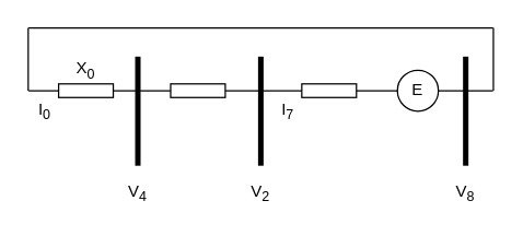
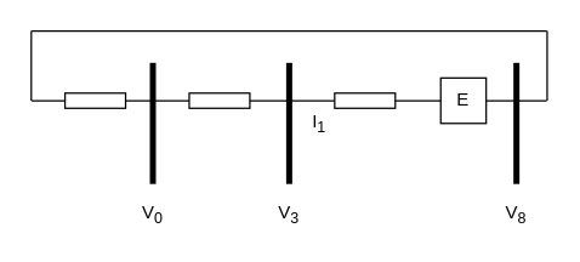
- <mxCell id="5" value="X&lt;sub&gt;0&lt;/sub&gt;" style="text;html=1;strokeColor=none;fillColor=none;align=center;verticalAlign=middle;whiteSpace=wrap;rounded=0;" parent="1" vertex="1"><mxGeometry x="52" y="41" width="20" height="20" as="geometry" /></mxCell>
- <mxCell id="7" value="E" style="ellipse;whiteSpace=wrap;html=1;aspect=fixed;" parent="1" vertex="1"><mxGeometry x="290" y="51" width="30" height="30" as="geometry" /></mxCell>
+ <mxCell id="7" value="E" style="whiteSpace=wrap;html=1;aspect=fixed;rounded=0;" parent="1" vertex="1"><mxGeometry x="290" y="51" width="30" height="30" as="geometry" /></mxCell>
- <mxCell id="15" value="I&lt;sub&gt;0&lt;/sub&gt;" style="text;html=1;strokeColor=none;fillColor=none;align=center;verticalAlign=middle;whiteSpace=wrap;rounded=0;" parent="1" vertex="1"><mxGeometry x="22" y="71" width="20" height="20" as="geometry" /></mxCell>
- <mxCell id="16" value="I&lt;sub&gt;7&lt;/sub&gt;" style="text;html=1;strokeColor=none;fillColor=none;align=center;verticalAlign=middle;whiteSpace=wrap;rounded=0;" parent="1" vertex="1"><mxGeometry x="200" y="71" width="20" height="20" as="geometry" /></mxCell>
+ <mxCell id="16" value="I&lt;sub&gt;1&lt;/sub&gt;" style="text;html=1;strokeColor=none;fillColor=none;align=center;verticalAlign=middle;whiteSpace=wrap;rounded=0;" parent="1" vertex="1"><mxGeometry x="200" y="71" width="20" height="20" as="geometry" /></mxCell>
- <mxCell id="13" value="V&lt;sub&gt;4&lt;/sub&gt;" style="text;html=1;strokeColor=none;fillColor=none;align=center;verticalAlign=middle;whiteSpace=wrap;rounded=0;" parent="1" vertex="1"><mxGeometry x="90" y="131" width="20" height="20" as="geometry" /></mxCell>
+ <mxCell id="13" value="V&lt;sub&gt;0&lt;/sub&gt;" style="text;html=1;strokeColor=none;fillColor=none;align=center;verticalAlign=middle;whiteSpace=wrap;rounded=0;" parent="1" vertex="1"><mxGeometry x="90" y="131" width="20" height="20" as="geometry" /></mxCell>
- <mxCell id="12" value="V&lt;sub&gt;2&lt;/sub&gt;" style="text;html=1;strokeColor=none;fillColor=none;align=center;verticalAlign=middle;whiteSpace=wrap;rounded=0;" parent="1" vertex="1"><mxGeometry x="180" y="131" width="20" height="20" as="geometry" /></mxCell>
+ <mxCell id="12" value="V&lt;sub&gt;3&lt;/sub&gt;" style="text;html=1;strokeColor=none;fillColor=none;align=center;verticalAlign=middle;whiteSpace=wrap;rounded=0;" parent="1" vertex="1"><mxGeometry x="180" y="131" width="20" height="20" as="geometry" /></mxCell>
